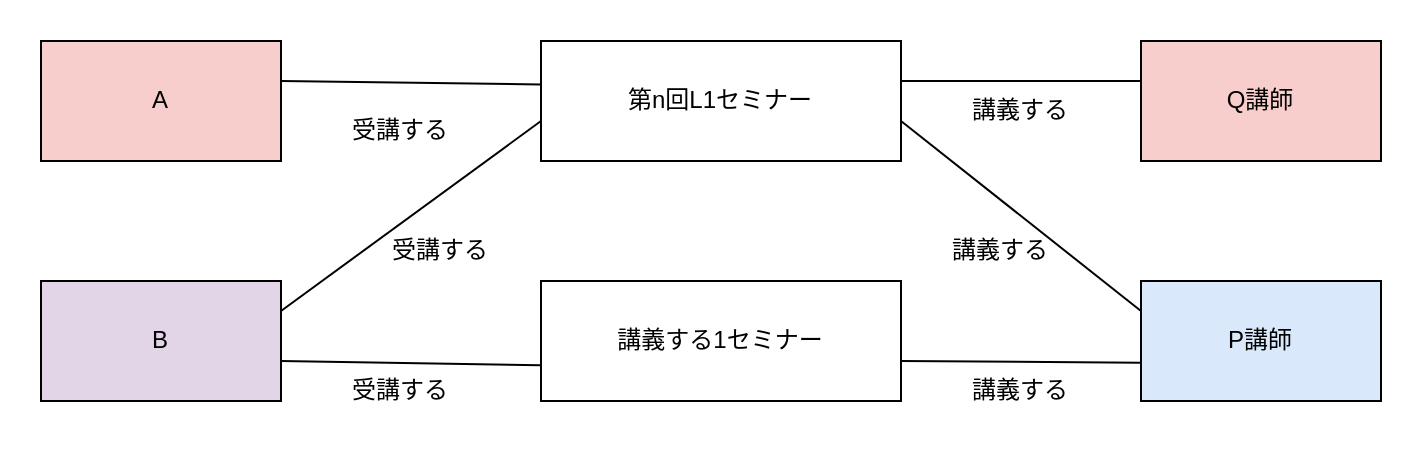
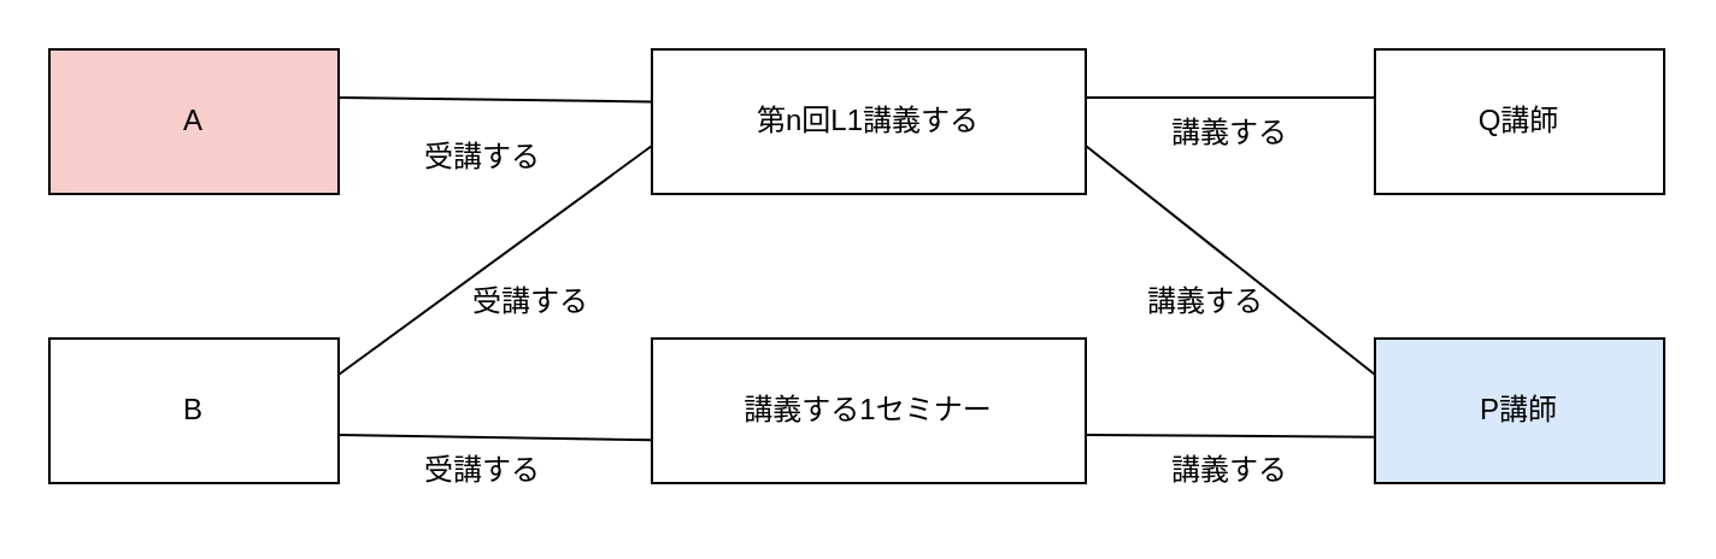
- <mxCell id="4" value="第n回L1セミナー" style="rounded=0;whiteSpace=wrap;html=1;" vertex="1" parent="1"><mxGeometry x="270" y="20" width="180" height="60" as="geometry" /></mxCell>
+ <mxCell id="4" value="第n回L1講義する" style="rounded=0;whiteSpace=wrap;html=1;" vertex="1" parent="1"><mxGeometry x="270" y="20" width="180" height="60" as="geometry" /></mxCell>
- <mxCell id="6" value="Q講師" style="rounded=0;whiteSpace=wrap;html=1;fillColor=#f8cecc;" vertex="1" parent="1"><mxGeometry x="570" y="20" width="120" height="60" as="geometry" /></mxCell>
+ <mxCell id="6" value="Q講師" style="rounded=0;whiteSpace=wrap;html=1;" vertex="1" parent="1"><mxGeometry x="570" y="20" width="120" height="60" as="geometry" /></mxCell>
- <mxCell id="3" value="B" style="rounded=0;whiteSpace=wrap;html=1;fillColor=#e1d5e7;" vertex="1" parent="1"><mxGeometry x="20" y="140" width="120" height="60" as="geometry" /></mxCell>
+ <mxCell id="3" value="B" style="rounded=0;whiteSpace=wrap;html=1;" vertex="1" parent="1"><mxGeometry x="20" y="140" width="120" height="60" as="geometry" /></mxCell>
